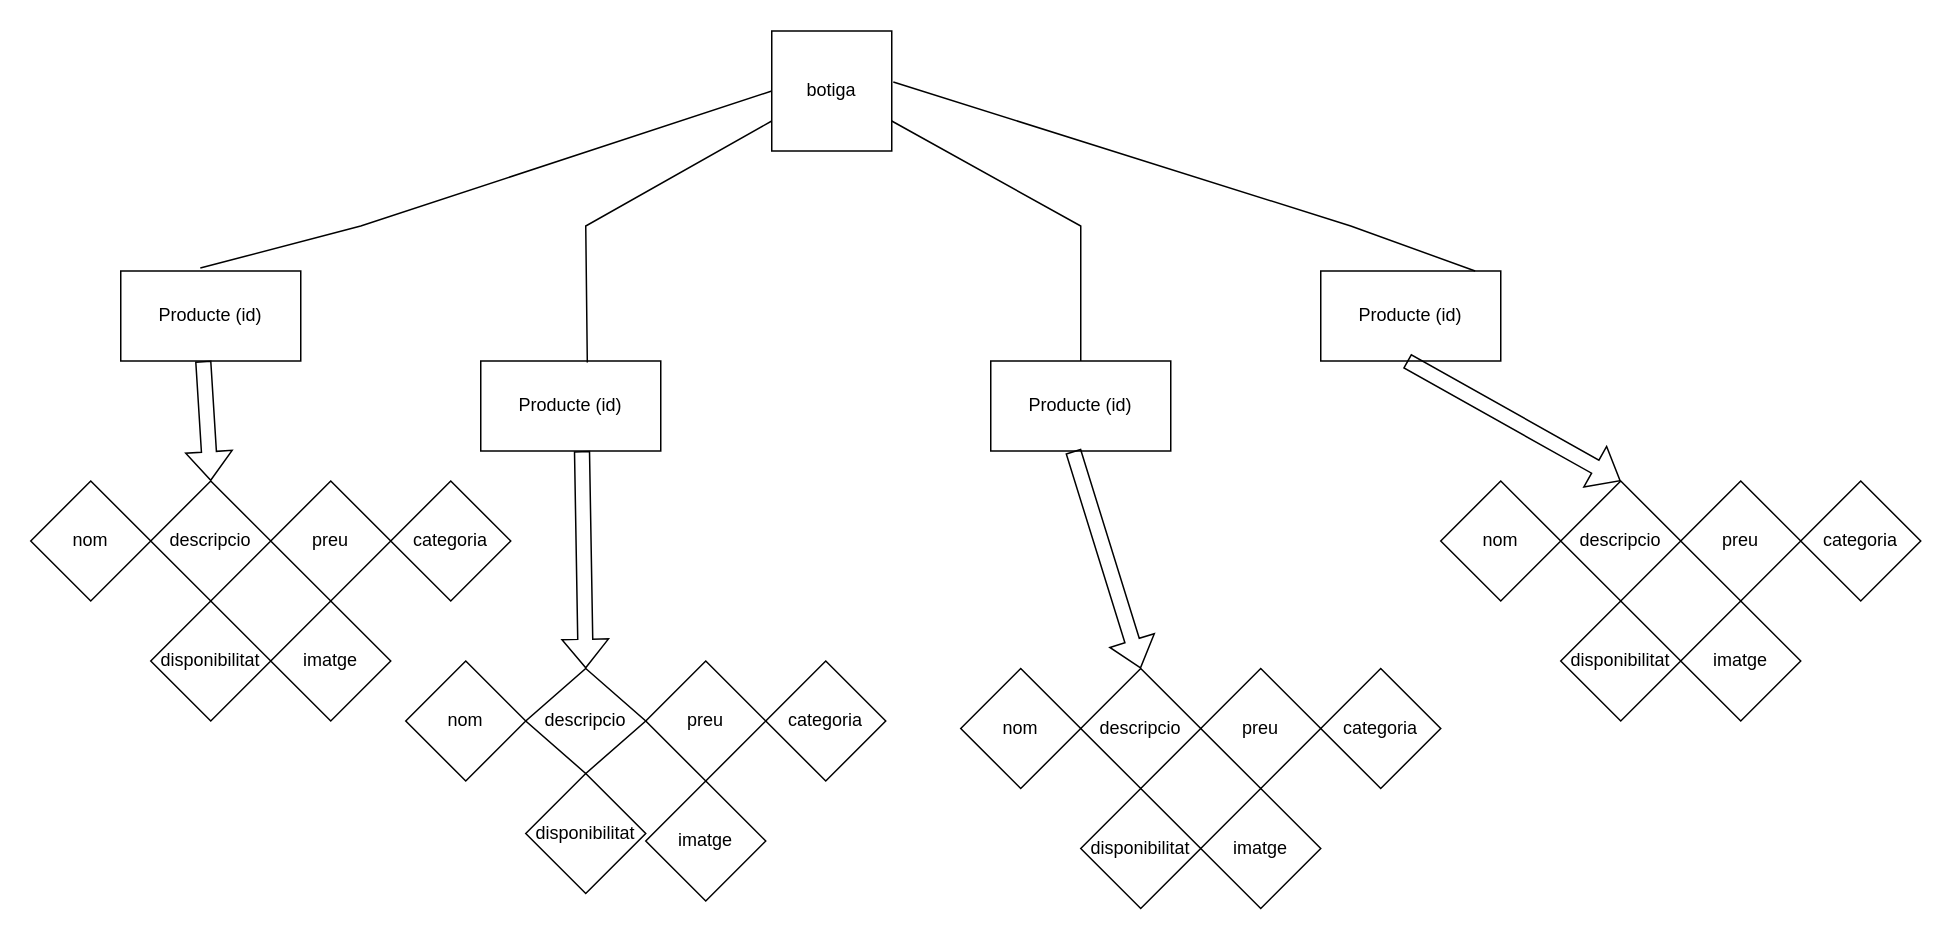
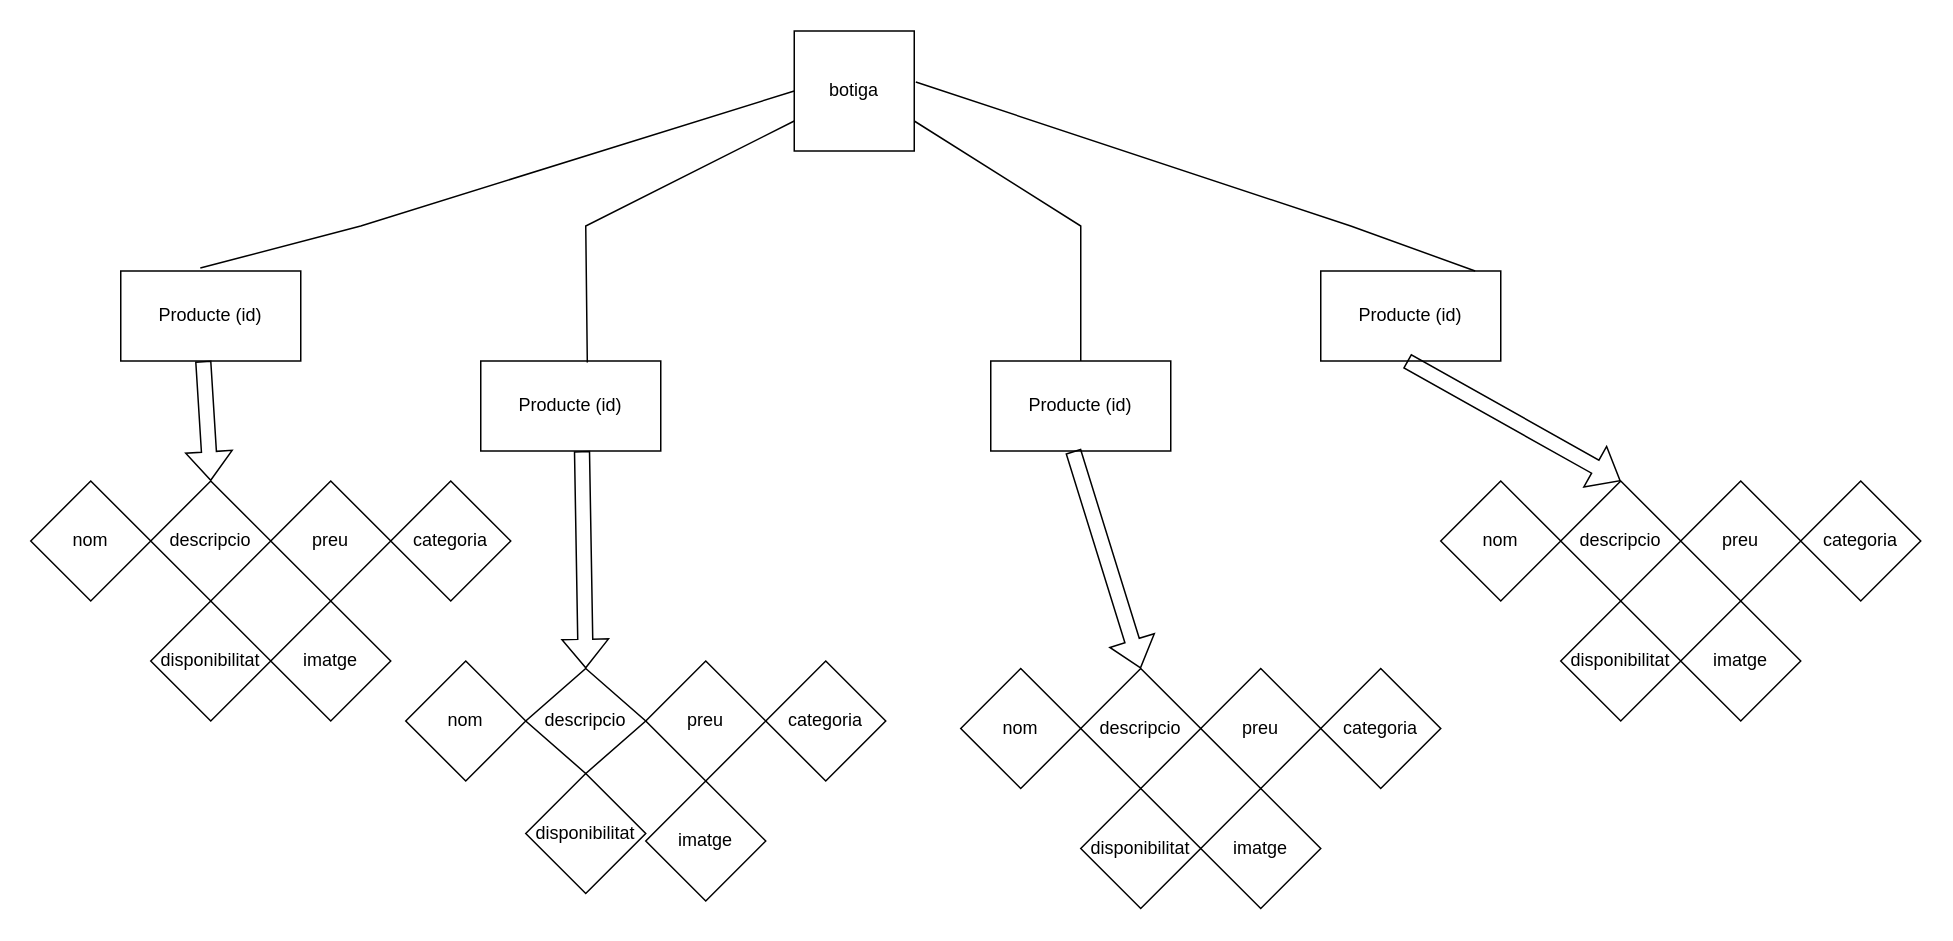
- <mxCell id="3" value="botiga" style="whiteSpace=wrap;html=1;aspect=fixed;" vertex="1" parent="1"><mxGeometry x="514" y="20" width="80" height="80" as="geometry" /></mxCell>
+ <mxCell id="3" value="botiga" style="whiteSpace=wrap;html=1;aspect=fixed;" vertex="1" parent="1"><mxGeometry x="529" y="20" width="80" height="80" as="geometry" /></mxCell>
